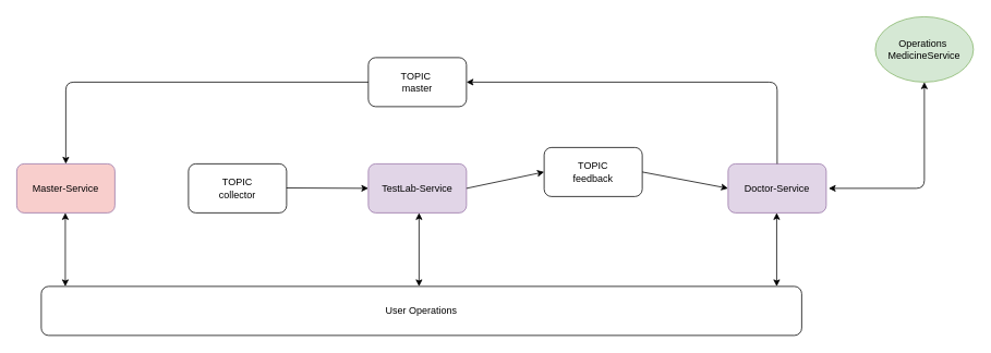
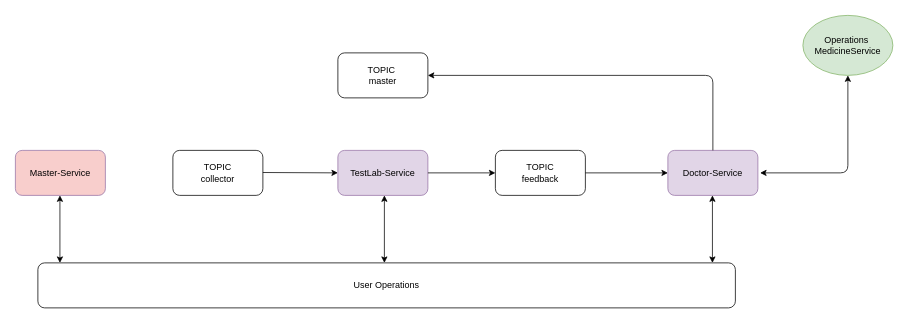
- <mxCell id="12" value="" style="endArrow=classic;html=1;exitX=0;exitY=0.5;exitDx=0;exitDy=0;entryX=0.5;entryY=0;entryDx=0;entryDy=0;" edge="1" parent="1" source="2" target="5"><mxGeometry width="50" height="50" relative="1" as="geometry"><mxPoint x="40" y="170" as="sourcePoint" /><mxPoint x="90" y="120" as="targetPoint" /><Array as="points"><mxPoint x="80" y="100" /></Array></mxGeometry></mxCell>
- <mxCell id="4" value="TOPIC&lt;br&gt;feedback" style="rounded=1;whiteSpace=wrap;html=1;" vertex="1" parent="1"><mxGeometry x="665" y="180" width="120" height="60" as="geometry" /></mxCell>
+ <mxCell id="4" value="TOPIC&lt;br&gt;feedback" style="rounded=1;whiteSpace=wrap;html=1;" vertex="1" parent="1"><mxGeometry x="660" y="200" width="120" height="60" as="geometry" /></mxCell>
